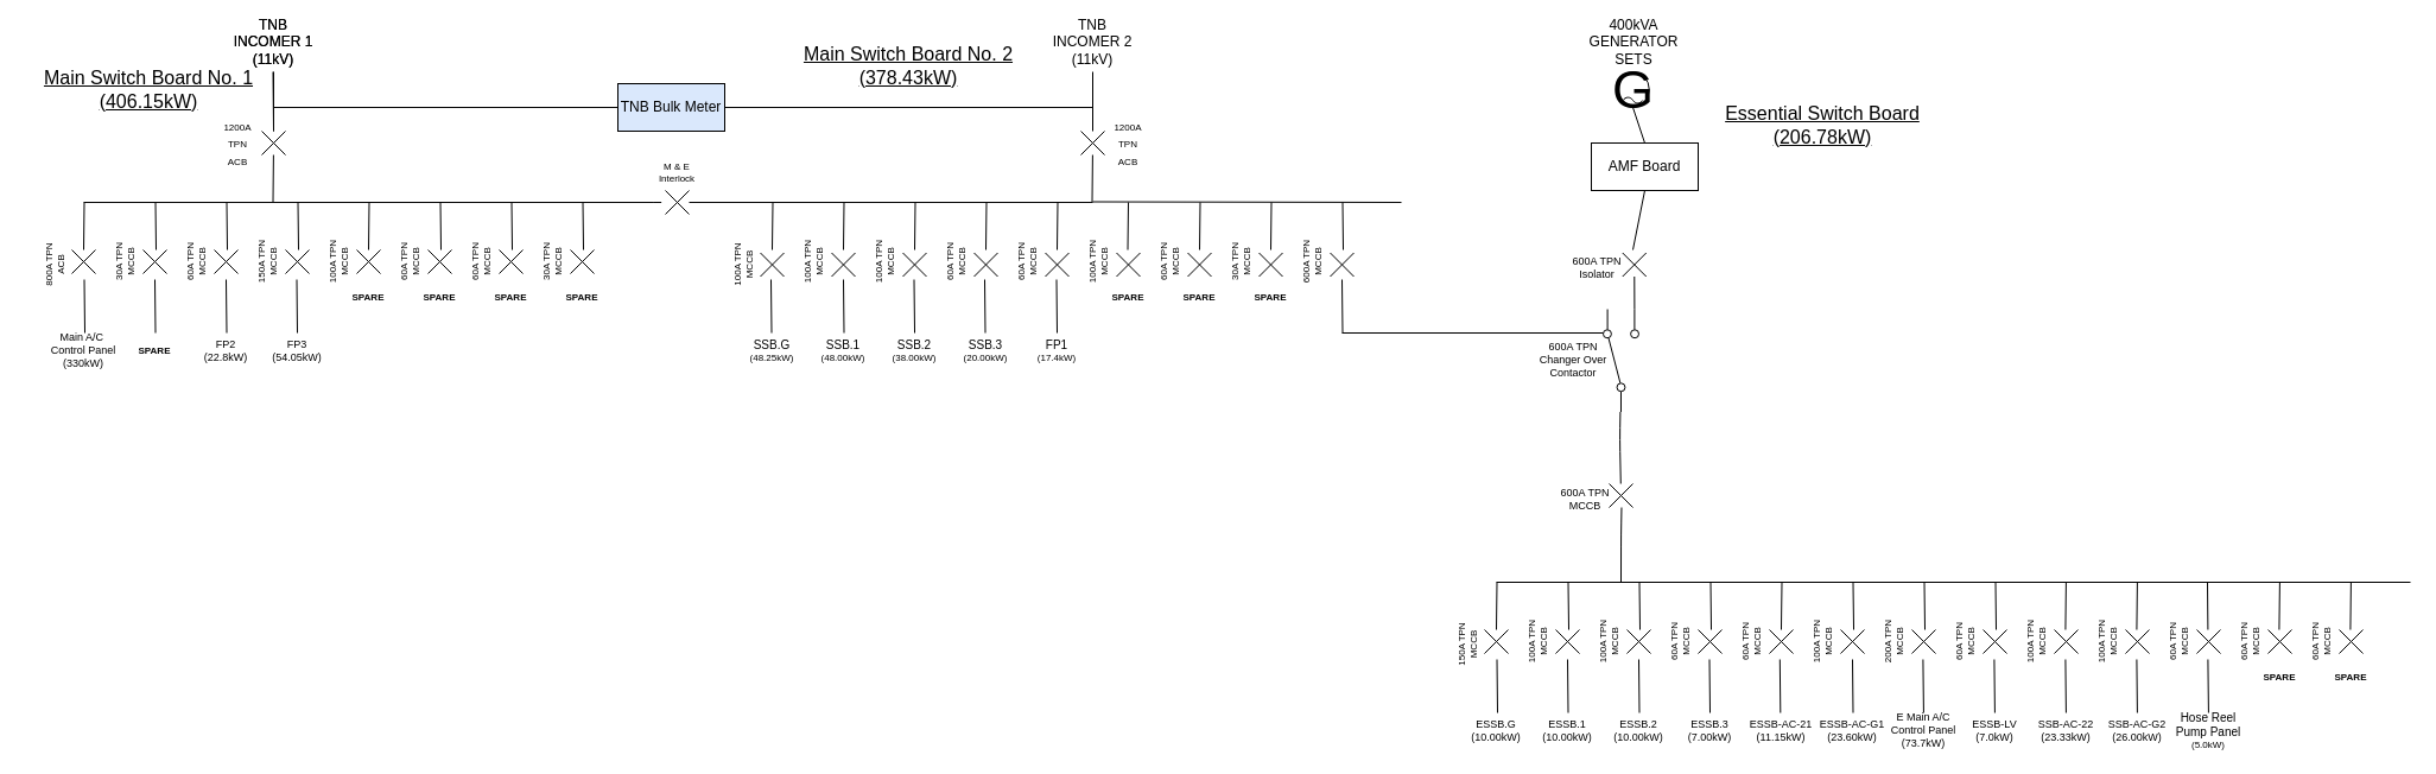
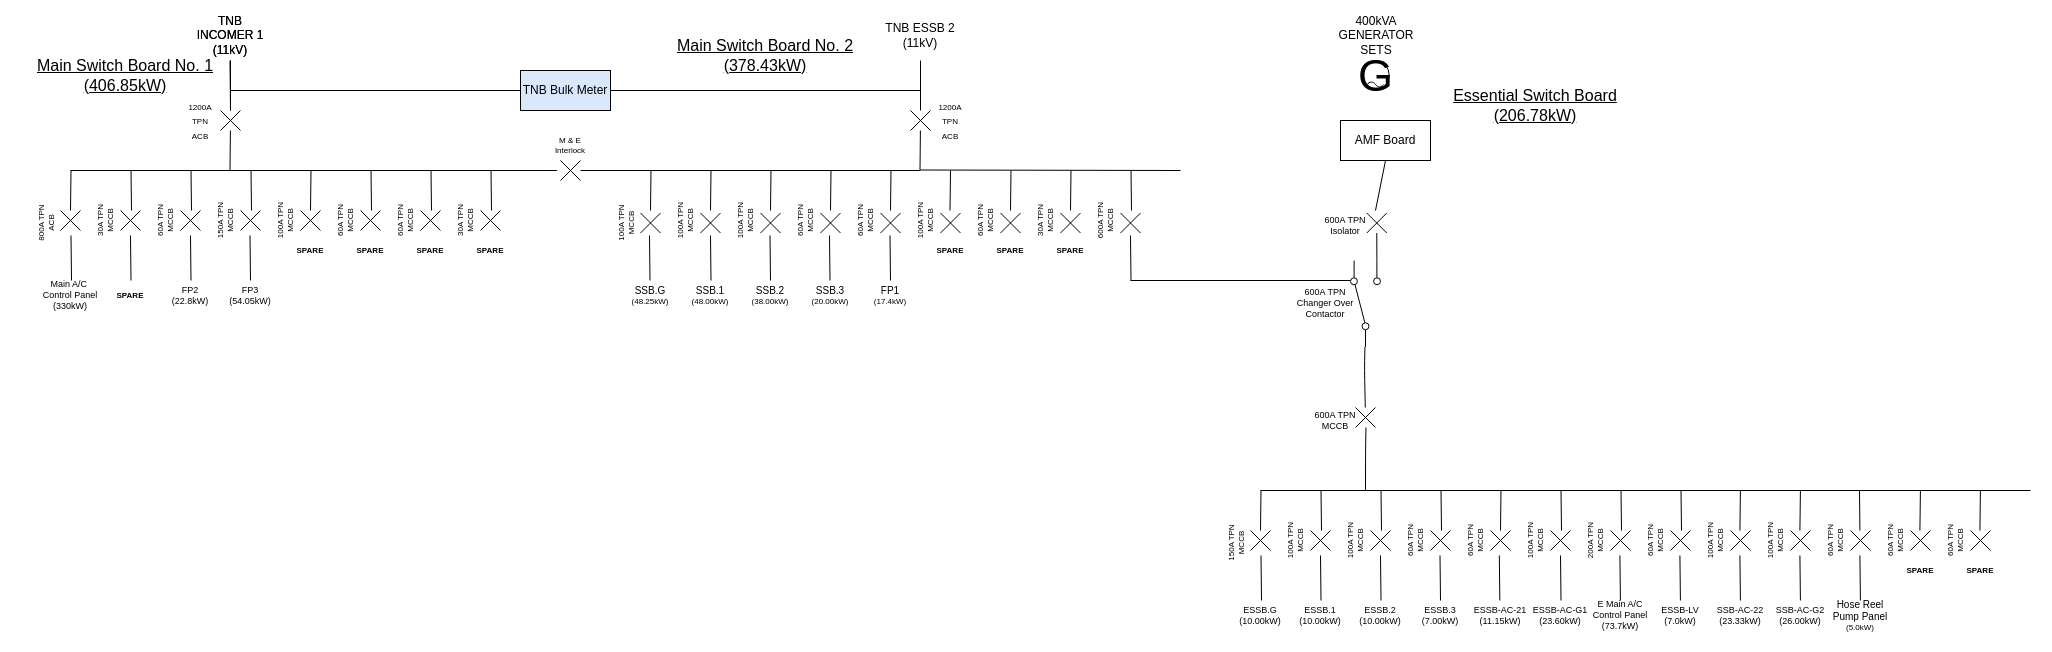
- <mxCell id="4" value="TNB INCOMER 2 (11kV)" style="text;strokeColor=none;align=center;fillColor=none;html=1;verticalAlign=middle;whiteSpace=wrap;rounded=0;" vertex="1" parent="1"><mxGeometry x="880" y="20" width="80" height="30" as="geometry" /></mxCell>
+ <mxCell id="4" value="TNB ESSB 2 (11kV)" style="text;strokeColor=none;align=center;fillColor=none;html=1;verticalAlign=middle;whiteSpace=wrap;rounded=0;" vertex="1" parent="1"><mxGeometry x="880" y="20" width="80" height="30" as="geometry" /></mxCell>
- <mxCell id="181" value="&lt;font size=&quot;3&quot;&gt;&lt;u&gt;Main Switch Board No. 1&lt;br&gt;(406.15kW)&lt;/u&gt;&lt;br&gt;&lt;/font&gt;" style="text;strokeColor=none;align=center;fillColor=none;html=1;verticalAlign=middle;whiteSpace=wrap;rounded=0;fontSize=9;" vertex="1" parent="1"><mxGeometry y="60" width="190" height="30" as="geometry" x="30" /></mxCell>
+ <mxCell id="181" value="&lt;font size=&quot;3&quot;&gt;&lt;u&gt;Main Switch Board No. 1&lt;br&gt;(406.85kW)&lt;/u&gt;&lt;br&gt;&lt;/font&gt;" style="text;strokeColor=none;align=center;fillColor=none;html=1;verticalAlign=middle;whiteSpace=wrap;rounded=0;fontSize=9;" vertex="1" parent="1"><mxGeometry y="60" width="190" height="30" as="geometry" x="30" /></mxCell>
- <mxCell id="108" value="" style="endArrow=none;html=1;entryX=0.5;entryY=1;entryDx=0;entryDy=0;entryPerimeter=0;exitX=0.5;exitY=0;exitDx=0;exitDy=0;" edge="1" parent="1" source="105" target="107"><mxGeometry width="50" height="50" relative="1" as="geometry"><mxPoint x="1350" y="120" as="sourcePoint" /><mxPoint x="1348.82" y="90" as="targetPoint" /></mxGeometry></mxCell>
